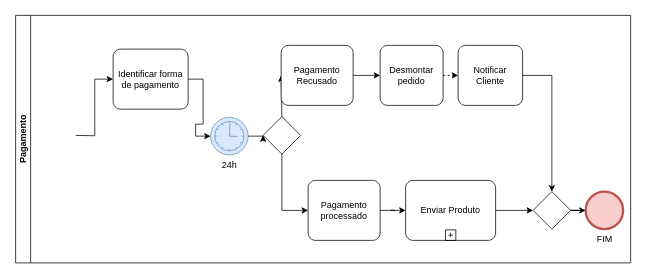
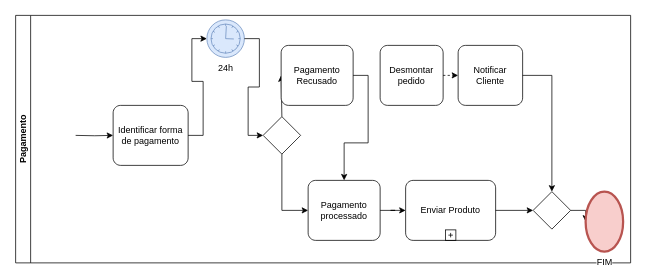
- <mxCell id="14" style="edgeStyle=orthogonalEdgeStyle;rounded=0;orthogonalLoop=1;jettySize=auto;html=1;entryX=0;entryY=0.5;entryDx=0;entryDy=0;entryPerimeter=0;exitX=1;exitY=0.5;exitDx=0;exitDy=0;exitPerimeter=0;" edge="1" parent="2" source="12" target="13"><mxGeometry relative="1" as="geometry"><mxPoint x="476" y="80.0" as="sourcePoint" /><mxPoint x="506" y="80.0" as="targetPoint" /></mxGeometry></mxCell>
+ <mxCell id="14" style="edgeStyle=orthogonalEdgeStyle;rounded=0;orthogonalLoop=1;jettySize=auto;html=1;exitX=1;exitY=0.5;exitDx=0;exitDy=0;exitPerimeter=0;" edge="1" parent="2" source="12" target="6"><mxGeometry relative="1" as="geometry"><mxPoint x="476" y="80.0" as="sourcePoint" /><mxPoint x="506" y="80.0" as="targetPoint" /></mxGeometry></mxCell>
- <mxCell id="3" value="Identificar forma de pagamento" style="points=[[0.25,0,0],[0.5,0,0],[0.75,0,0],[1,0.25,0],[1,0.5,0],[1,0.75,0],[0.75,1,0],[0.5,1,0],[0.25,1,0],[0,0.75,0],[0,0.5,0],[0,0.25,0]];shape=mxgraph.bpmn.task;whiteSpace=wrap;rectStyle=rounded;size=10;html=1;container=1;expand=0;collapsible=0;taskMarker=abstract;" vertex="1" parent="2"><mxGeometry x="130" y="45" width="100" height="80" as="geometry" /></mxCell>
+ <mxCell id="3" value="Identificar forma de pagamento" style="points=[[0.25,0,0],[0.5,0,0],[0.75,0,0],[1,0.25,0],[1,0.5,0],[1,0.75,0],[0.75,1,0],[0.5,1,0],[0.25,1,0],[0,0.75,0],[0,0.5,0],[0,0.25,0]];shape=mxgraph.bpmn.task;whiteSpace=wrap;rectStyle=rounded;size=10;html=1;container=1;expand=0;collapsible=0;taskMarker=abstract;" vertex="1" parent="2"><mxGeometry x="130" y="120" width="100" height="80" as="geometry" /></mxCell>
- <mxCell id="4" value="24h" style="points=[[0.145,0.145,0],[0.5,0,0],[0.855,0.145,0],[1,0.5,0],[0.855,0.855,0],[0.5,1,0],[0.145,0.855,0],[0,0.5,0]];shape=mxgraph.bpmn.event;html=1;verticalLabelPosition=bottom;labelBackgroundColor=#ffffff;verticalAlign=top;align=center;perimeter=ellipsePerimeter;outlineConnect=0;aspect=fixed;outline=standard;symbol=timer;fillColor=#dae8fc;strokeColor=#6c8ebf;" vertex="1" parent="2"><mxGeometry x="260" y="136" width="50" height="50" as="geometry" /></mxCell>
+ <mxCell id="4" value="24h" style="points=[[0.145,0.145,0],[0.5,0,0],[0.855,0.145,0],[1,0.5,0],[0.855,0.855,0],[0.5,1,0],[0.145,0.855,0],[0,0.5,0]];shape=mxgraph.bpmn.event;html=1;verticalLabelPosition=bottom;labelBackgroundColor=#ffffff;verticalAlign=top;align=center;perimeter=ellipsePerimeter;outlineConnect=0;aspect=fixed;outline=standard;symbol=timer;fillColor=#dae8fc;strokeColor=#6c8ebf;" vertex="1" parent="2"><mxGeometry x="255" y="6" width="50" height="50" as="geometry" /></mxCell>
- <mxCell id="21" value="FIM" style="points=[[0.145,0.145,0],[0.5,0,0],[0.855,0.145,0],[1,0.5,0],[0.855,0.855,0],[0.5,1,0],[0.145,0.855,0],[0,0.5,0]];shape=mxgraph.bpmn.event;html=1;verticalLabelPosition=bottom;labelBackgroundColor=#ffffff;verticalAlign=top;align=center;perimeter=ellipsePerimeter;outlineConnect=0;aspect=fixed;outline=end;symbol=terminate2;fillColor=#f8cecc;strokeColor=#b85450;" vertex="1" parent="2"><mxGeometry x="760" y="235" width="50" height="50" as="geometry" /></mxCell>
+ <mxCell id="21" value="FIM" style="points=[[0.145,0.145,0],[0.5,0,0],[0.855,0.145,0],[1,0.5,0],[0.855,0.855,0],[0.5,1,0],[0.145,0.855,0],[0,0.5,0]];shape=mxgraph.bpmn.event;html=1;verticalLabelPosition=bottom;labelBackgroundColor=#ffffff;verticalAlign=top;align=center;perimeter=ellipsePerimeter;outlineConnect=0;aspect=fixed;outline=end;symbol=terminate2;fillColor=#f8cecc;strokeColor=#b85450;" vertex="1" parent="2"><mxGeometry x="760" y="235" width="50" height="80" as="geometry" /></mxCell>
